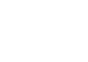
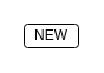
+ <mxCell id="2" value="NEW" style="rounded=1;whiteSpace=wrap;html=1;" vertex="1" parent="1"><mxGeometry x="20" y="20" width="46" height="20" as="geometry" /></mxCell>
